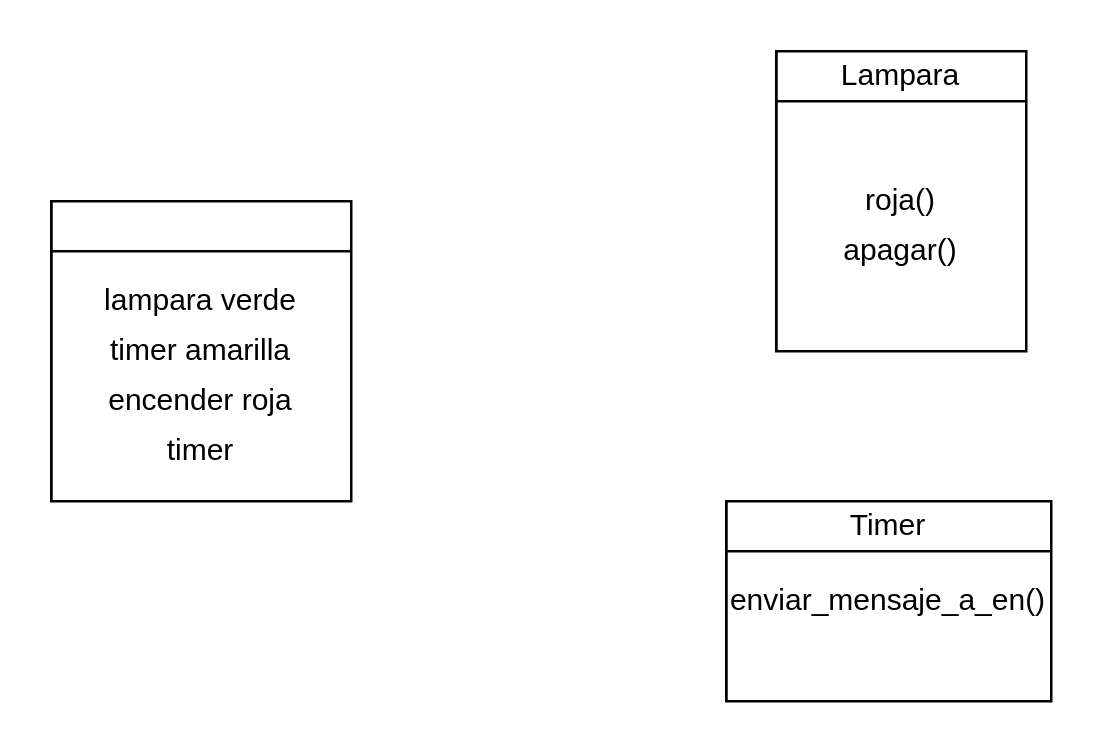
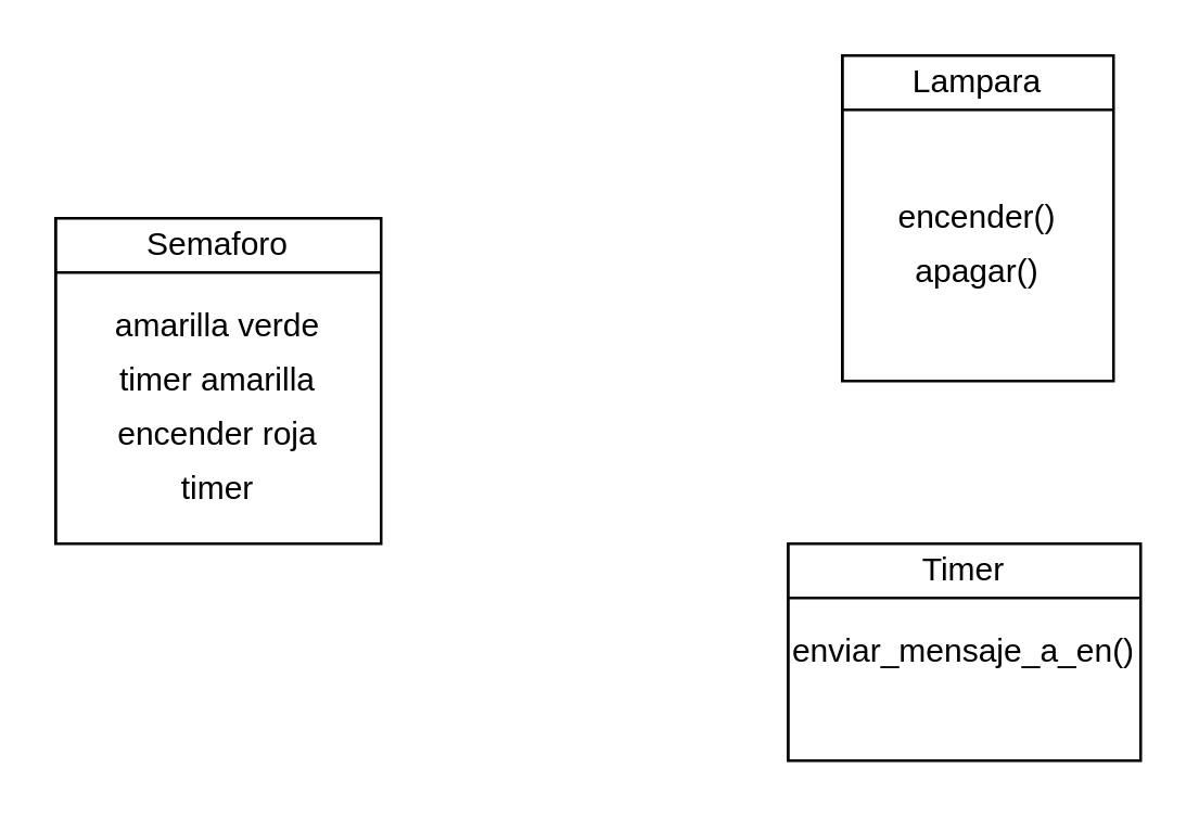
- <mxCell id="10" value="roja()" style="text;html=1;strokeColor=none;fillColor=none;align=center;verticalAlign=middle;whiteSpace=wrap;rounded=0;" vertex="1" parent="1"><mxGeometry x="310" y="70" width="100" height="20" as="geometry" /></mxCell>
+ <mxCell id="10" value="encender()" style="text;html=1;strokeColor=none;fillColor=none;align=center;verticalAlign=middle;whiteSpace=wrap;rounded=0;" vertex="1" parent="1"><mxGeometry x="310" y="70" width="100" height="20" as="geometry" /></mxCell>
+ <mxCell id="3" value="Semaforo" style="text;html=1;strokeColor=none;fillColor=none;align=center;verticalAlign=middle;whiteSpace=wrap;rounded=0;" vertex="1" parent="1"><mxGeometry x="20" y="80" width="120" height="20" as="geometry" /></mxCell>
- <mxCell id="4" value="lampara verde" style="text;html=1;strokeColor=none;fillColor=none;align=center;verticalAlign=middle;whiteSpace=wrap;rounded=0;" vertex="1" parent="1"><mxGeometry x="20" y="110" width="120" height="20" as="geometry" /></mxCell>
+ <mxCell id="4" value="amarilla verde" style="text;html=1;strokeColor=none;fillColor=none;align=center;verticalAlign=middle;whiteSpace=wrap;rounded=0;" vertex="1" parent="1"><mxGeometry x="20" y="110" width="120" height="20" as="geometry" /></mxCell>
